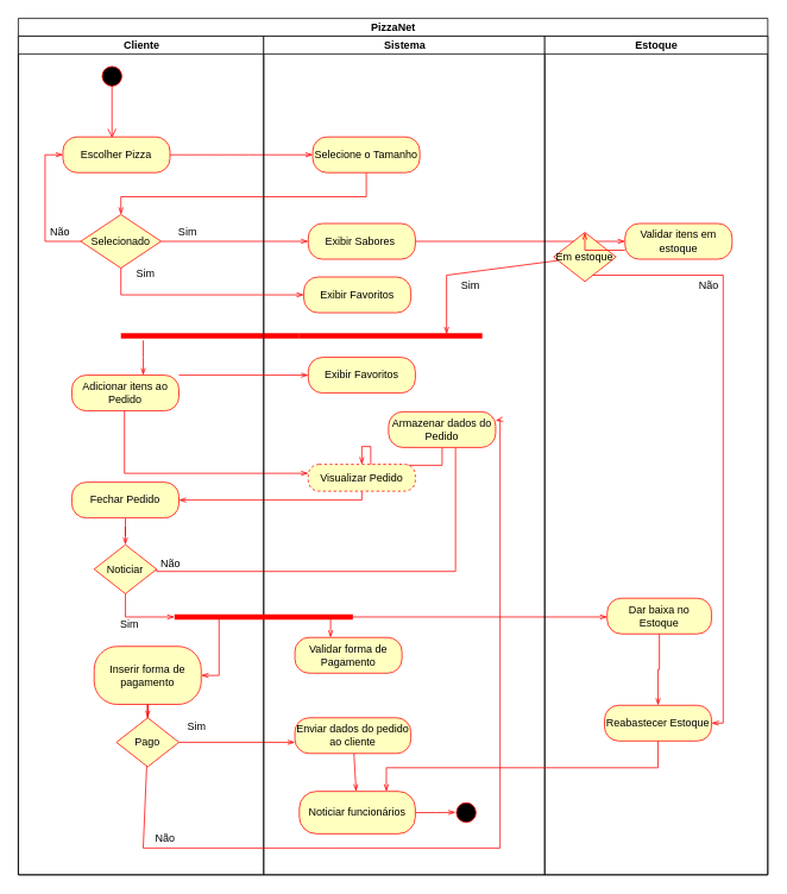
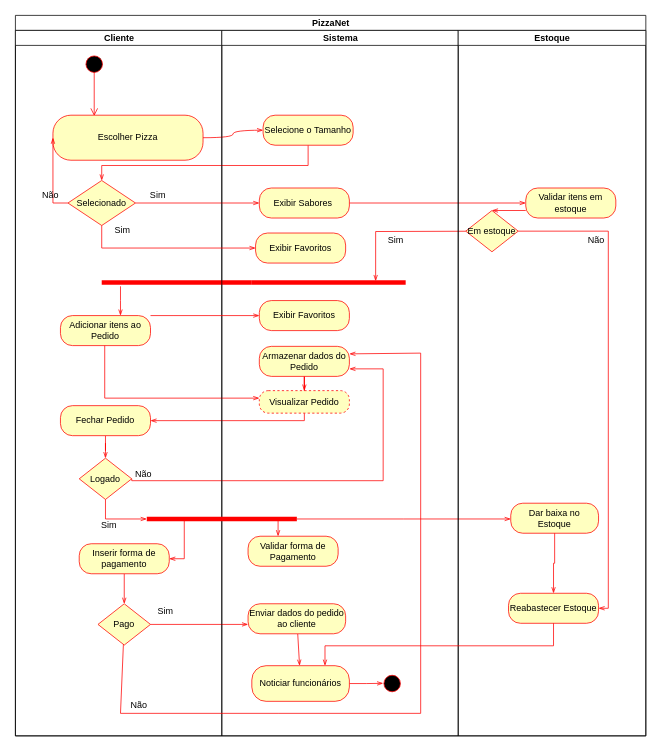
- <mxCell id="9" value="Escolher Pizza" style="rounded=1;whiteSpace=wrap;html=1;arcSize=40;fontColor=#000000;fillColor=#ffffc0;strokeColor=#ff0000;" parent="6" vertex="1"><mxGeometry x="50" y="113" width="120" height="40" as="geometry" /></mxCell>
+ <mxCell id="9" value="Escolher Pizza" style="rounded=1;whiteSpace=wrap;html=1;arcSize=40;fontColor=#000000;fillColor=#ffffc0;strokeColor=#ff0000;" parent="6" vertex="1"><mxGeometry x="50" y="113" width="200" height="60" as="geometry" /></mxCell>
- <mxCell id="59" value="Em estoque" style="rhombus;whiteSpace=wrap;html=1;fillColor=#ffffc0;strokeColor=#ff0000;direction=south;" vertex="1" parent="56"><mxGeometry x="10" y="220" width="70" height="55" as="geometry" /></mxCell>
+ <mxCell id="59" value="Em estoque" style="rhombus;whiteSpace=wrap;html=1;fillColor=#ffffc0;strokeColor=#ff0000;direction=south;" vertex="1" parent="56"><mxGeometry x="10" y="240" width="70" height="55" as="geometry" /></mxCell>
- <mxCell id="44" value="Armazenar dados do Pedido" style="rounded=1;whiteSpace=wrap;html=1;arcSize=40;fontColor=#000000;fillColor=#ffffc0;strokeColor=#ff0000;" vertex="1" parent="38"><mxGeometry x="140" y="421" width="120" height="40" as="geometry" /></mxCell>
+ <mxCell id="44" value="Armazenar dados do Pedido" style="rounded=1;whiteSpace=wrap;html=1;arcSize=40;fontColor=#000000;fillColor=#ffffc0;strokeColor=#ff0000;" vertex="1" parent="38"><mxGeometry x="50" y="421" width="120" height="40" as="geometry" /></mxCell>
- <mxCell id="19" value="Noticiar" style="rhombus;whiteSpace=wrap;html=1;fillColor=#ffffc0;strokeColor=#ff0000;direction=south;" vertex="1" parent="6"><mxGeometry x="85" y="570" width="70" height="55" as="geometry" /></mxCell>
+ <mxCell id="19" value="Logado" style="rhombus;whiteSpace=wrap;html=1;fillColor=#ffffc0;strokeColor=#ff0000;direction=south;" vertex="1" parent="6"><mxGeometry x="85" y="570" width="70" height="55" as="geometry" /></mxCell>
- <mxCell id="22" value="Inserir forma de pagamento" style="rounded=1;whiteSpace=wrap;html=1;arcSize=40;fontColor=#000000;fillColor=#ffffc0;strokeColor=#ff0000;" parent="6" vertex="1"><mxGeometry x="85" y="684" width="120" height="65" as="geometry" /></mxCell>
+ <mxCell id="22" value="Inserir forma de pagamento" style="rounded=1;whiteSpace=wrap;html=1;arcSize=40;fontColor=#000000;fillColor=#ffffc0;strokeColor=#ff0000;" parent="6" vertex="1"><mxGeometry x="85" y="684" width="120" height="40" as="geometry" /></mxCell>
